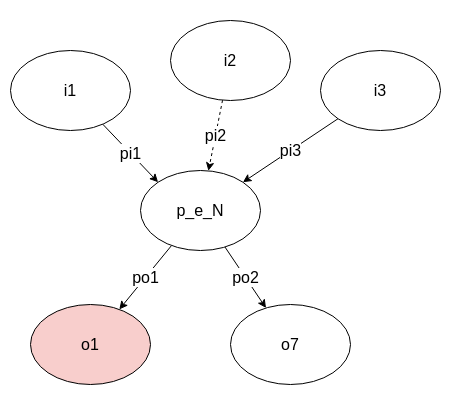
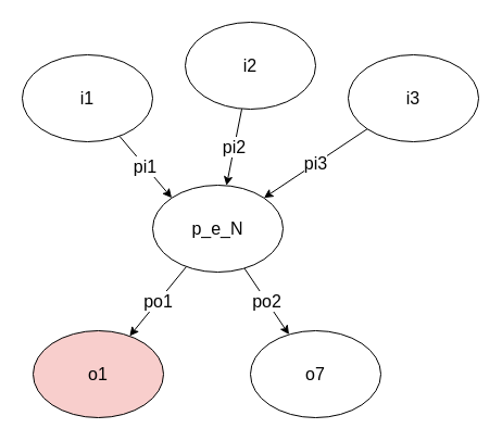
- <mxCell id="3" value="i1" style="ellipse;whiteSpace=wrap;html=1;fontSize=16;" vertex="1" parent="1"><mxGeometry x="10" y="50" width="120" height="80" as="geometry" /></mxCell>
+ <mxCell id="3" value="i1" style="ellipse;whiteSpace=wrap;html=1;fontSize=16;" vertex="1" parent="1"><mxGeometry x="20" y="50" width="120" height="80" as="geometry" /></mxCell>
- <mxCell id="11" value="pi2" style="rounded=0;orthogonalLoop=1;jettySize=auto;html=1;fontSize=16;dashed=1;" edge="1" parent="1" source="12" target="6"><mxGeometry x="-0.008" relative="1" as="geometry"><mxPoint as="offset" /></mxGeometry></mxCell>
+ <mxCell id="11" value="pi2" style="rounded=0;orthogonalLoop=1;jettySize=auto;html=1;fontSize=16;" edge="1" parent="1" source="12" target="6"><mxGeometry x="-0.008" relative="1" as="geometry"><mxPoint as="offset" /></mxGeometry></mxCell>
